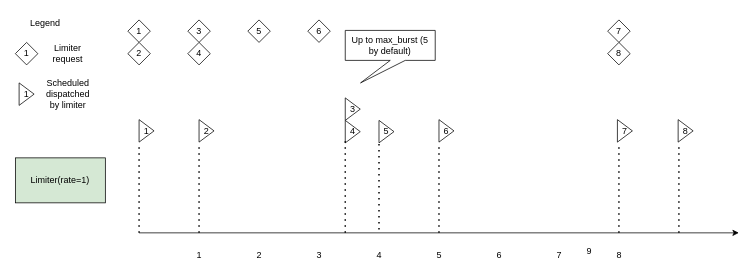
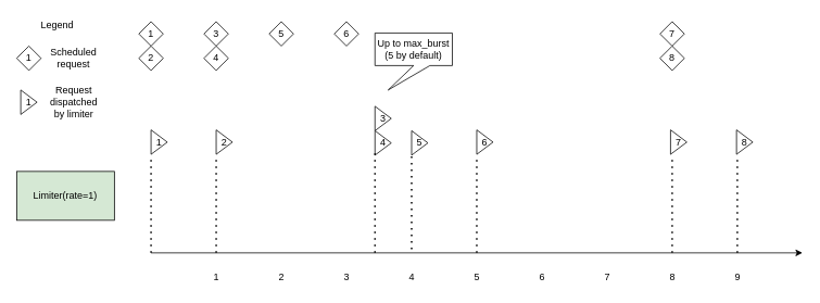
- <mxCell id="32" value="Legend" style="text;html=1;strokeColor=none;fillColor=none;align=center;verticalAlign=middle;whiteSpace=wrap;rounded=0;" vertex="1" parent="1"><mxGeometry x="30" y="20" width="60" height="20" as="geometry" /></mxCell>
+ <mxCell id="32" value="Legend" style="text;html=1;strokeColor=none;fillColor=none;align=center;verticalAlign=middle;whiteSpace=wrap;rounded=0;" vertex="1" parent="1"><mxGeometry x="40" y="20" width="60" height="20" as="geometry" /></mxCell>
- <mxCell id="34" value="Limiter request" style="text;html=1;strokeColor=none;fillColor=none;align=center;verticalAlign=middle;whiteSpace=wrap;rounded=0;" vertex="1" parent="1"><mxGeometry x="70" y="61" width="40" height="20" as="geometry" /></mxCell>
+ <mxCell id="34" value="Scheduled request" style="text;html=1;strokeColor=none;fillColor=none;align=center;verticalAlign=middle;whiteSpace=wrap;rounded=0;" vertex="1" parent="1"><mxGeometry x="70" y="61" width="40" height="20" as="geometry" /></mxCell>
- <mxCell id="30" value="Up to max_burst (5 by default)" style="shape=callout;whiteSpace=wrap;html=1;perimeter=calloutPerimeter;position2=0.17;" vertex="1" parent="1"><mxGeometry x="460" y="40" width="120" height="70" as="geometry" /></mxCell>
+ <mxCell id="30" value="Up to max_burst (5 by default)" style="shape=callout;whiteSpace=wrap;html=1;perimeter=calloutPerimeter;position2=0.17;" vertex="1" parent="1"><mxGeometry x="460" y="40" width="95" height="70" as="geometry" /></mxCell>
- <mxCell id="36" value="Scheduled&lt;br&gt;dispatched&lt;br&gt;by limiter" style="text;html=1;align=center;verticalAlign=middle;resizable=0;points=[];autosize=1;" vertex="1" parent="1"><mxGeometry x="55" y="100" width="70" height="50" as="geometry" /></mxCell>
+ <mxCell id="36" value="Request&lt;br&gt;dispatched&lt;br&gt;by limiter" style="text;html=1;align=center;verticalAlign=middle;resizable=0;points=[];autosize=1;" vertex="1" parent="1"><mxGeometry x="55" y="100" width="70" height="50" as="geometry" /></mxCell>
- <mxCell id="31" value="9" style="text;html=1;align=center;verticalAlign=middle;resizable=0;points=[];autosize=1;" vertex="1" parent="1"><mxGeometry x="775" y="325" width="20" height="20" as="geometry" /></mxCell>
+ <mxCell id="31" value="9" style="text;html=1;align=center;verticalAlign=middle;resizable=0;points=[];autosize=1;" vertex="1" parent="1"><mxGeometry x="895" y="330" width="20" height="20" as="geometry" /></mxCell>
